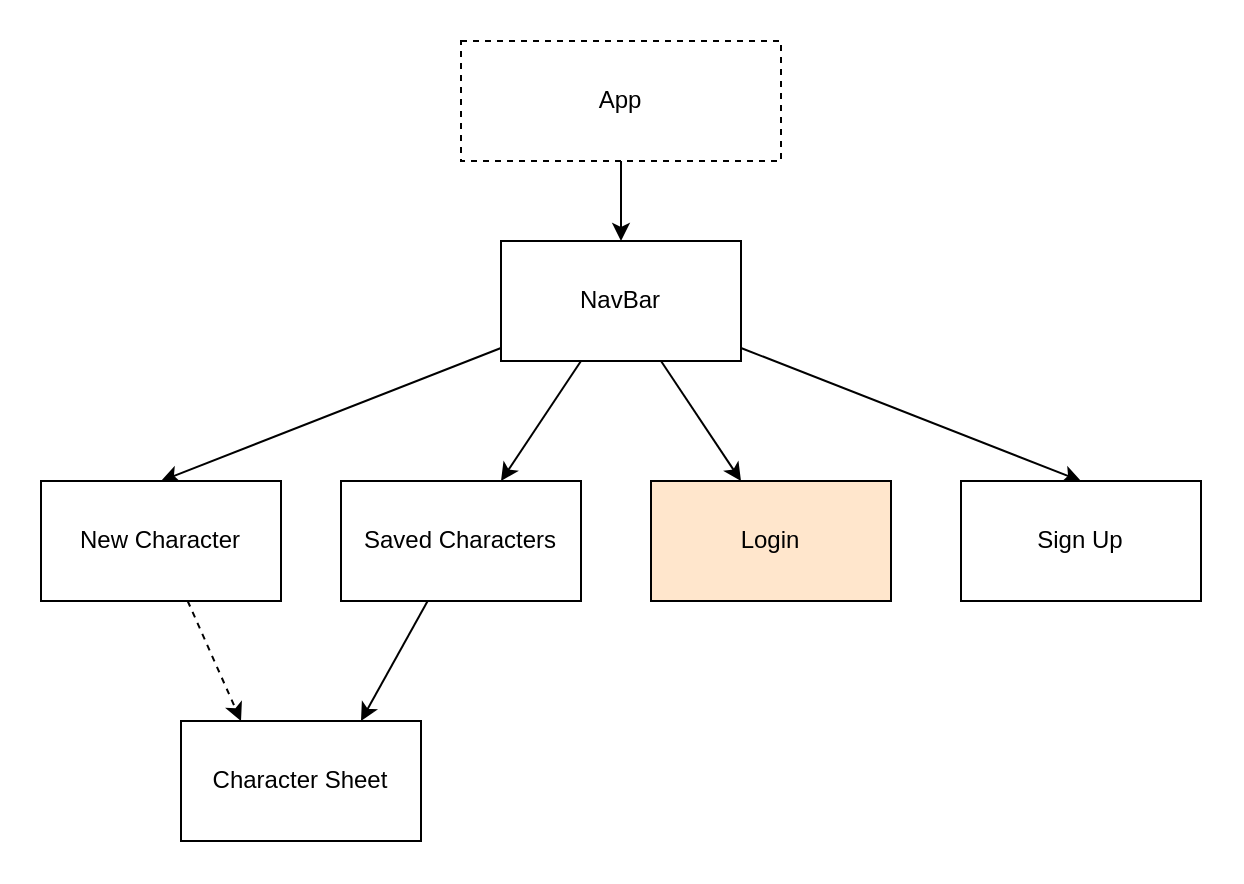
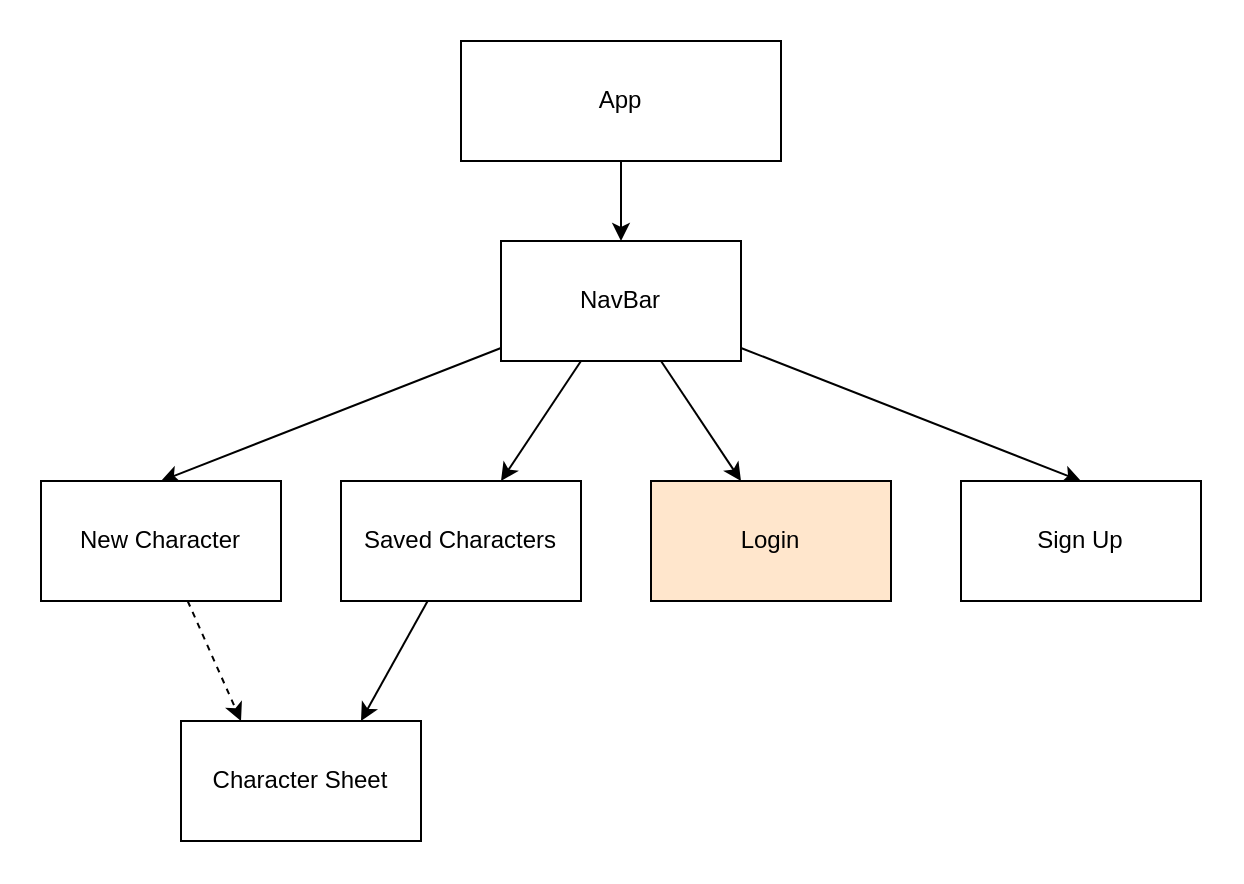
- <mxCell id="3" value="App" style="rounded=0;whiteSpace=wrap;html=1;dashed=1;" parent="1" vertex="1"><mxGeometry x="230" y="20" width="160" height="60" as="geometry" /></mxCell>
+ <mxCell id="3" value="App" style="rounded=0;whiteSpace=wrap;html=1;" parent="1" vertex="1"><mxGeometry x="230" y="20" width="160" height="60" as="geometry" /></mxCell>
